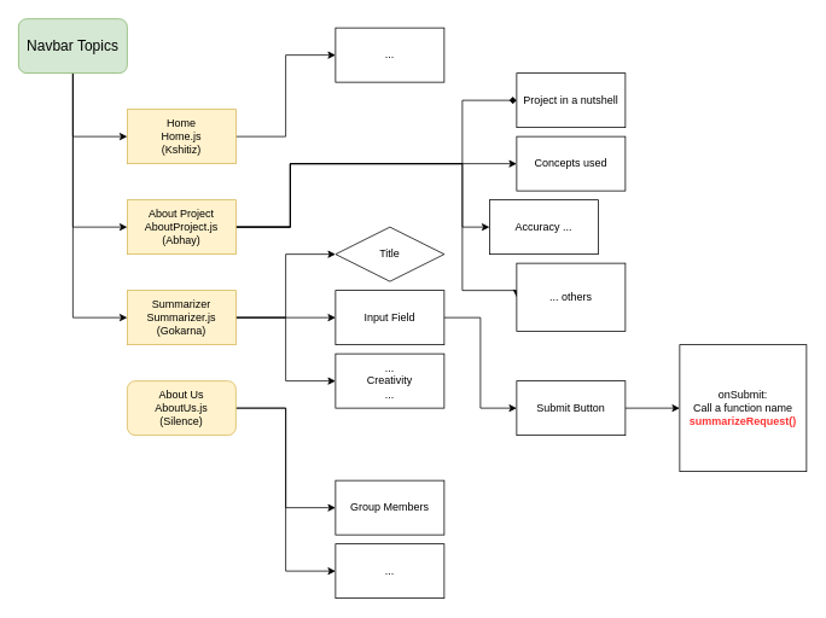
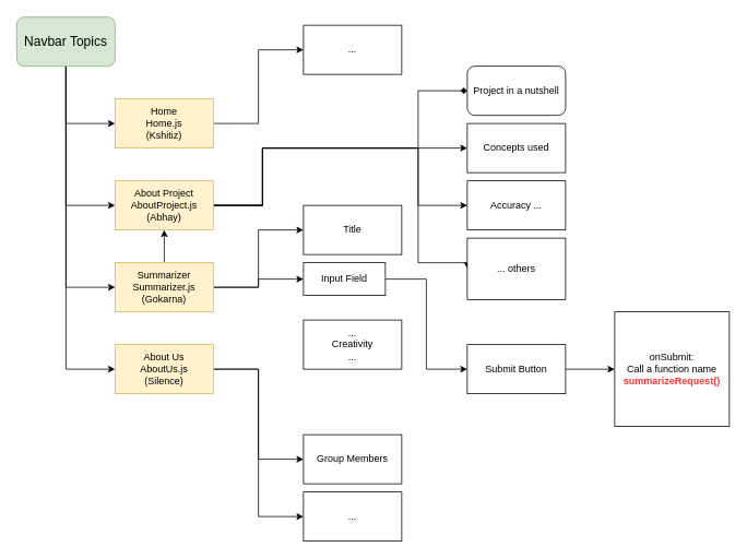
- <mxCell id="29" value="Project in a nutshell" style="rounded=0;whiteSpace=wrap;html=1;" parent="1" vertex="1"><mxGeometry x="570" y="80" width="120" height="60" as="geometry" /></mxCell>
+ <mxCell id="29" value="Project in a nutshell" style="whiteSpace=wrap;html=1;rounded=1;" parent="1" vertex="1"><mxGeometry x="570" y="80" width="120" height="60" as="geometry" /></mxCell>
- <mxCell id="27" value="Accuracy ..." style="rounded=0;whiteSpace=wrap;html=1;" parent="1" vertex="1"><mxGeometry x="540" y="220" width="120" height="60" as="geometry" /></mxCell>
+ <mxCell id="27" value="Accuracy ..." style="rounded=0;whiteSpace=wrap;html=1;" parent="1" vertex="1"><mxGeometry x="570" y="220" width="120" height="60" as="geometry" /></mxCell>
- <mxCell id="23" value="Title" style="rhombus;whiteSpace=wrap;html=1;" parent="1" vertex="1"><mxGeometry x="370" y="250" width="120" height="60" as="geometry" /></mxCell>
+ <mxCell id="23" value="Title" style="rounded=0;whiteSpace=wrap;html=1;" parent="1" vertex="1"><mxGeometry x="370" y="250" width="120" height="60" as="geometry" /></mxCell>
- <mxCell id="25" value="Input Field" style="rounded=0;whiteSpace=wrap;html=1;" parent="1" vertex="1"><mxGeometry x="370" y="320" width="120" height="60" as="geometry" /></mxCell>
+ <mxCell id="25" value="Input Field" style="rounded=0;whiteSpace=wrap;html=1;" parent="1" vertex="1"><mxGeometry x="370" y="320" width="100" height="40" as="geometry" /></mxCell>
+ <mxCell id="5" style="edgeStyle=orthogonalEdgeStyle;rounded=0;orthogonalLoop=1;jettySize=auto;html=1;entryX=0;entryY=0.5;entryDx=0;entryDy=0;" parent="1" source="6" target="20" edge="1"><mxGeometry relative="1" as="geometry" /></mxCell>
- <mxCell id="16" style="edgeStyle=orthogonalEdgeStyle;rounded=0;orthogonalLoop=1;jettySize=auto;html=1;entryX=0;entryY=0.5;entryDx=0;entryDy=0;" parent="1" source="17" target="26" edge="1"><mxGeometry relative="1" as="geometry" /></mxCell>
+ <mxCell id="16" style="edgeStyle=orthogonalEdgeStyle;rounded=0;orthogonalLoop=1;jettySize=auto;html=1;" parent="1" source="17" target="13" edge="1"><mxGeometry relative="1" as="geometry" /></mxCell>
- <mxCell id="20" value="About Us&lt;br&gt;AboutUs.js&lt;br&gt;(Silence)" style="whiteSpace=wrap;html=1;fillColor=#fff2cc;strokeColor=#d6b656;rounded=1;" parent="1" vertex="1"><mxGeometry x="140" y="420" width="120" height="60" as="geometry" /></mxCell>
+ <mxCell id="20" value="About Us&lt;br&gt;AboutUs.js&lt;br&gt;(Silence)" style="rounded=0;whiteSpace=wrap;html=1;fillColor=#fff2cc;strokeColor=#d6b656;" parent="1" vertex="1"><mxGeometry x="140" y="420" width="120" height="60" as="geometry" /></mxCell>
